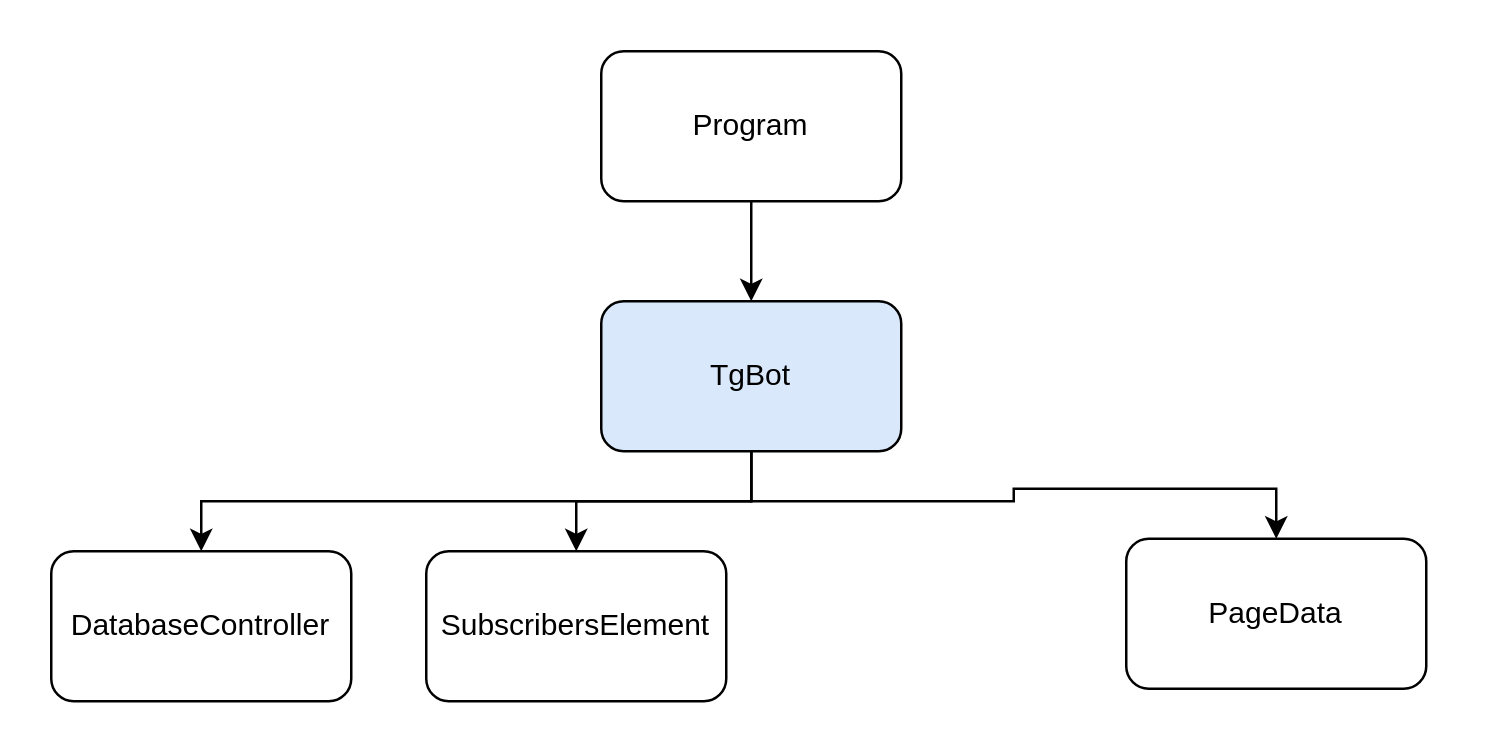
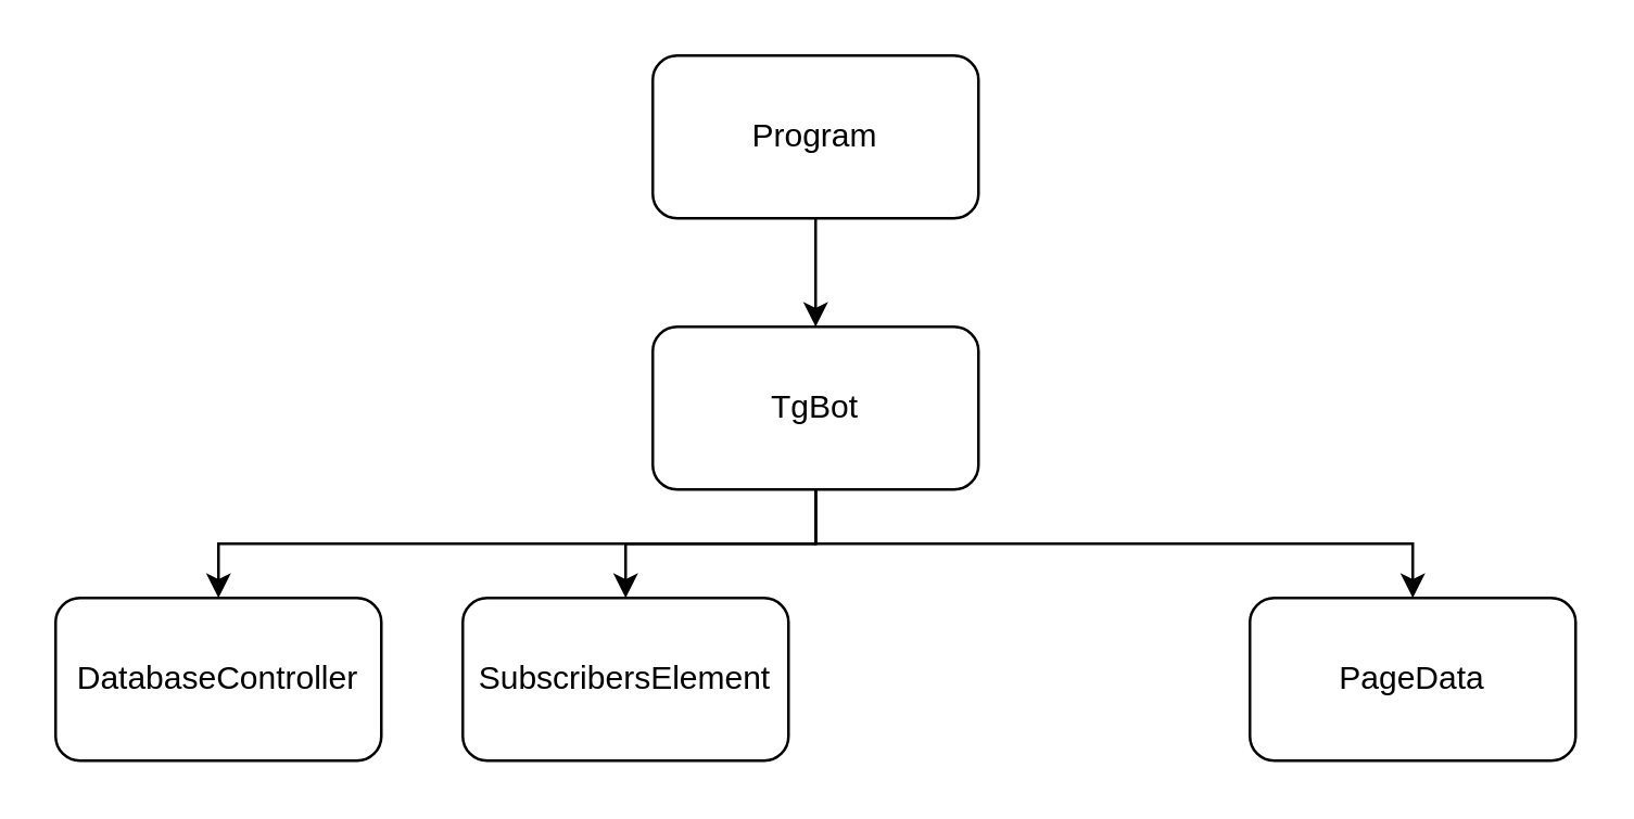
- <mxCell id="7" value="TgBot" style="rounded=1;whiteSpace=wrap;html=1;fillColor=#dae8fc;" vertex="1" parent="1"><mxGeometry x="240" y="120" width="120" height="60" as="geometry" /></mxCell>
+ <mxCell id="7" value="TgBot" style="rounded=1;whiteSpace=wrap;html=1;" vertex="1" parent="1"><mxGeometry x="240" y="120" width="120" height="60" as="geometry" /></mxCell>
- <mxCell id="10" value="PageData" style="rounded=1;whiteSpace=wrap;html=1;" vertex="1" parent="1"><mxGeometry x="450" y="215" width="120" height="60" as="geometry" /></mxCell>
+ <mxCell id="10" value="PageData" style="rounded=1;whiteSpace=wrap;html=1;" vertex="1" parent="1"><mxGeometry x="460" y="220" width="120" height="60" as="geometry" /></mxCell>
